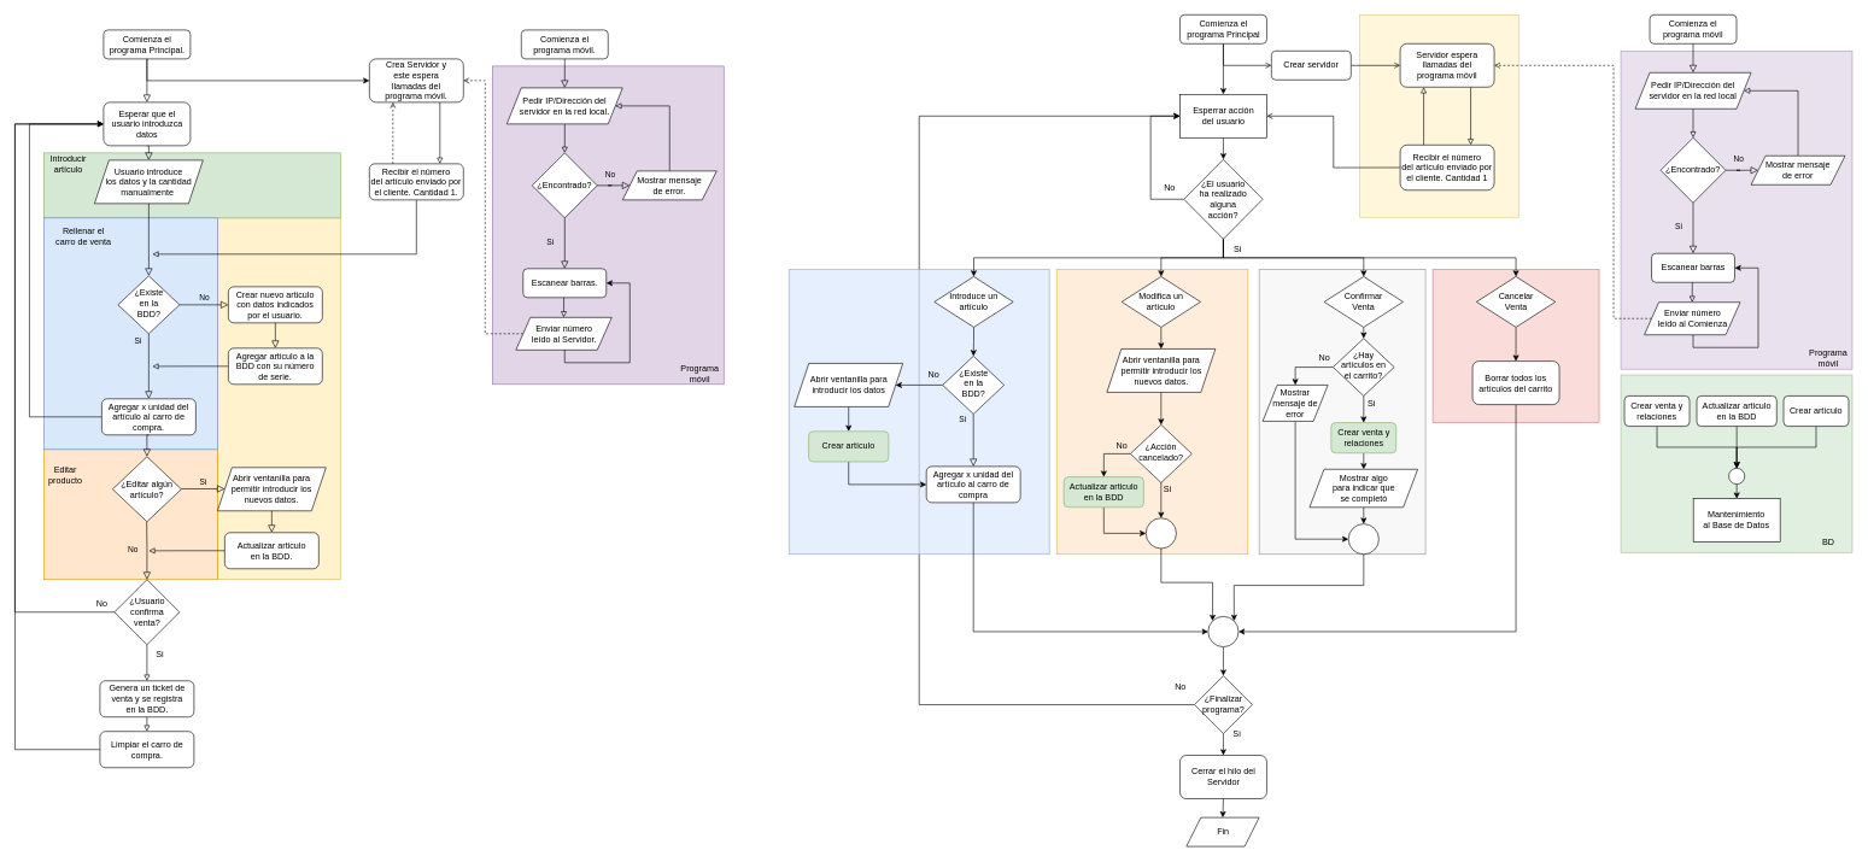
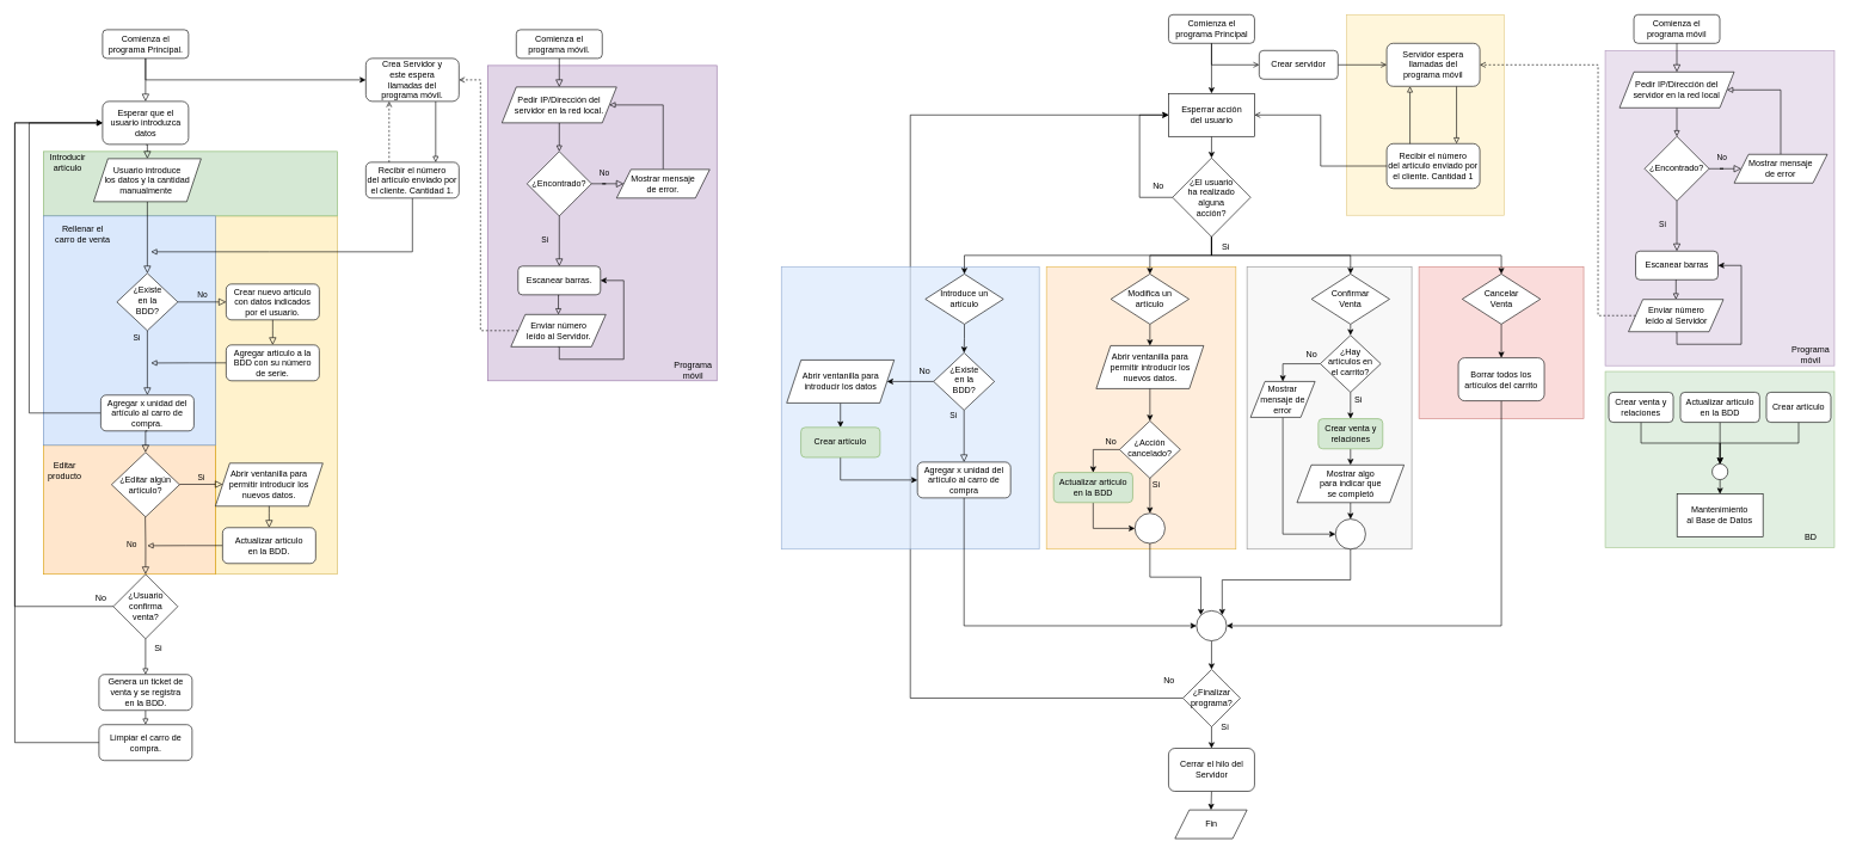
- <mxCell id="87" value="Enviar número&lt;div&gt;leído&amp;nbsp;&lt;span style=&quot;background-color: initial;&quot;&gt;al Comienza&lt;/span&gt;&lt;/div&gt;" style="shape=parallelogram;perimeter=parallelogramPerimeter;whiteSpace=wrap;html=1;fixedSize=1;" vertex="1" parent="1"><mxGeometry x="2272.5" y="417.5" width="132.5" height="45" as="geometry" /></mxCell>
+ <mxCell id="87" value="Enviar número&lt;div&gt;leído&amp;nbsp;&lt;span style=&quot;background-color: initial;&quot;&gt;al Servidor&lt;/span&gt;&lt;/div&gt;" style="shape=parallelogram;perimeter=parallelogramPerimeter;whiteSpace=wrap;html=1;fixedSize=1;" vertex="1" parent="1"><mxGeometry x="2272.5" y="417.5" width="132.5" height="45" as="geometry" /></mxCell>
